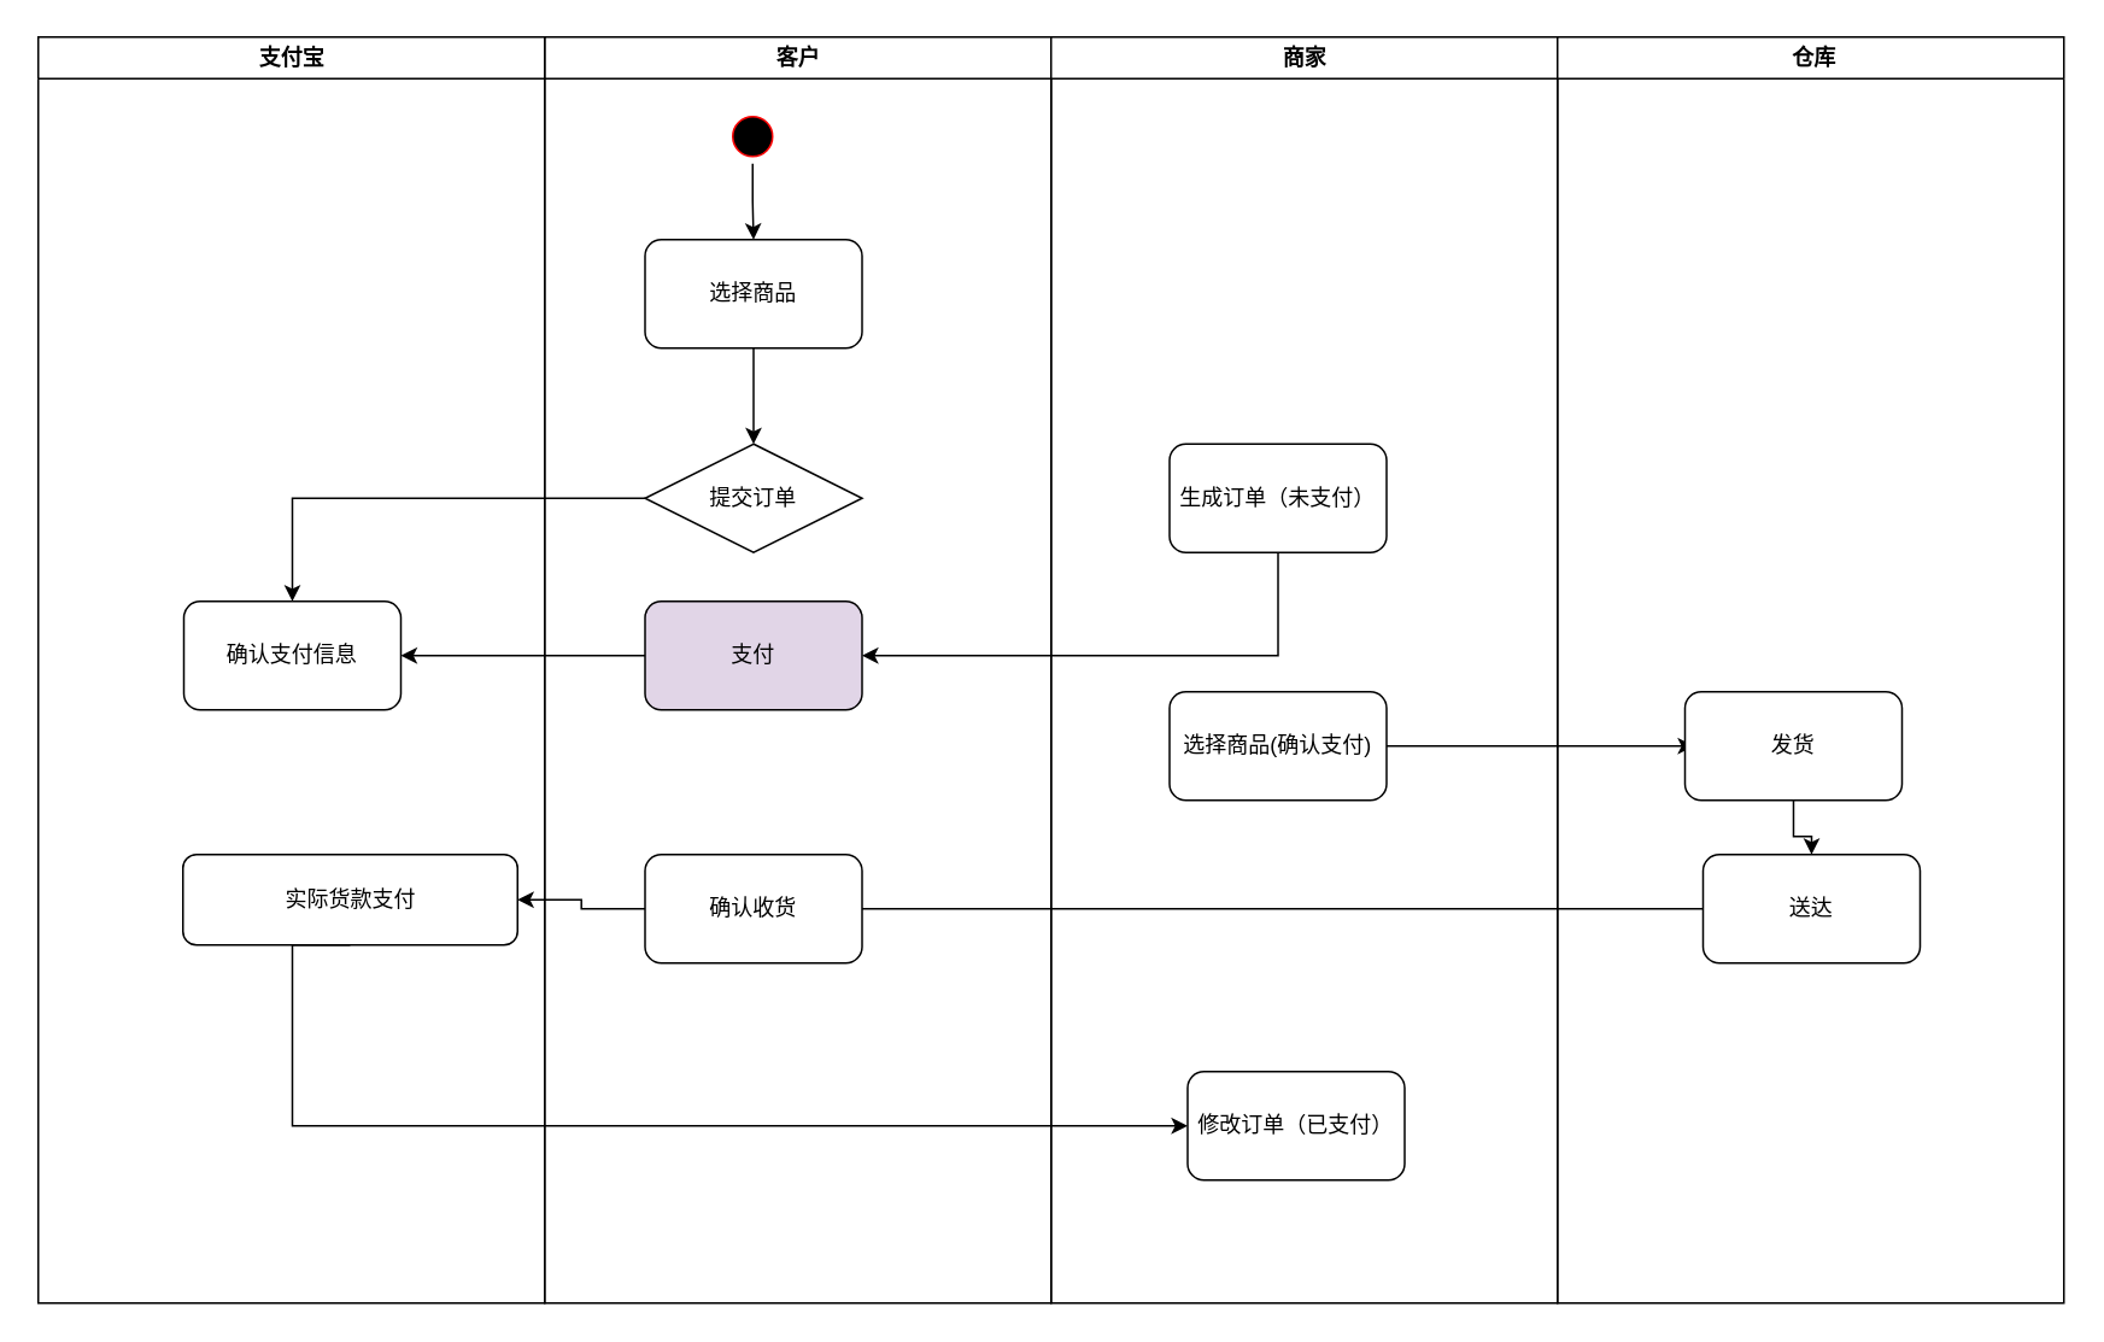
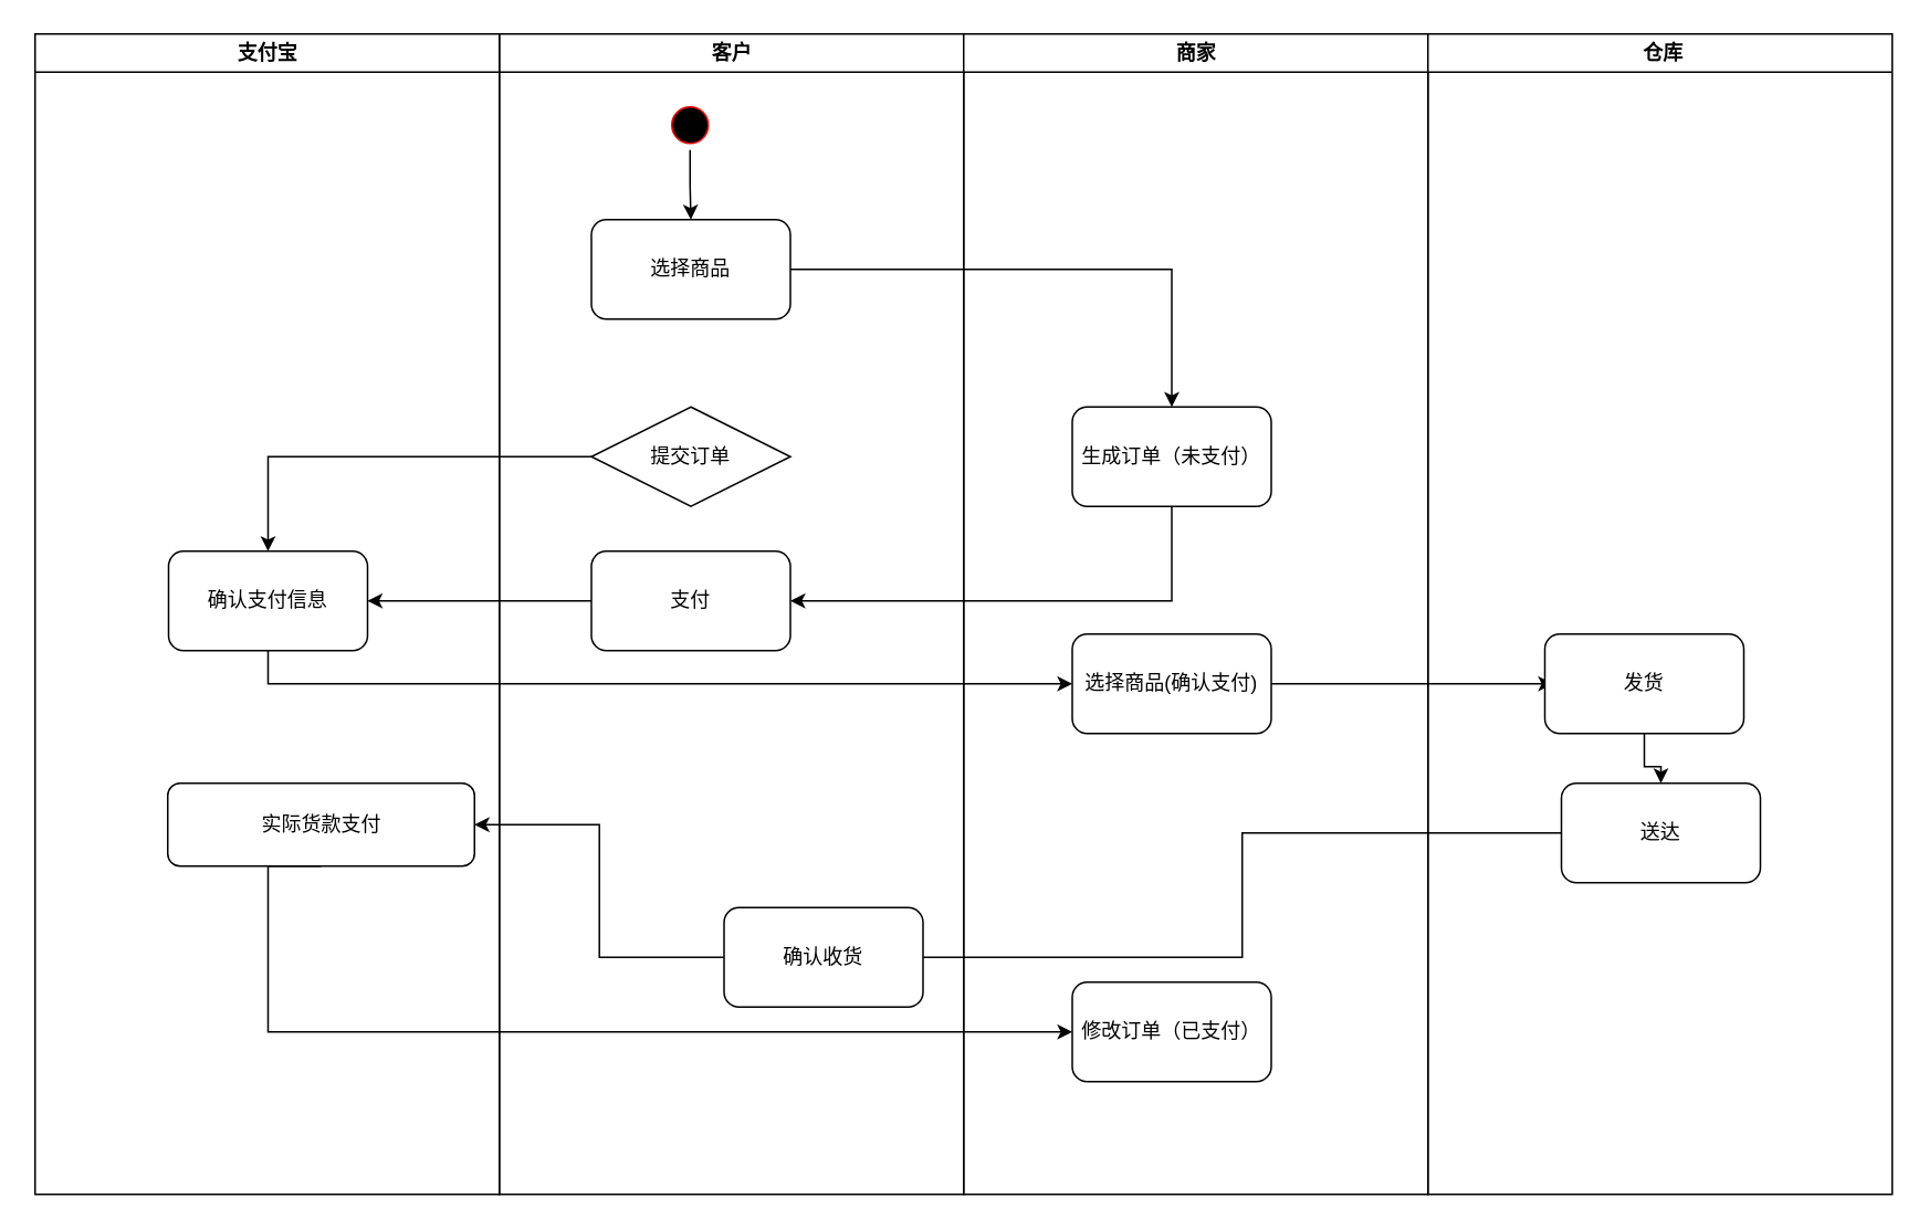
- <mxCell id="5" style="edgeStyle=orthogonalEdgeStyle;rounded=0;orthogonalLoop=1;jettySize=auto;html=1;entryX=0.5;entryY=0;entryDx=0;entryDy=0;" edge="1" parent="2" source="6" target="7"><mxGeometry relative="1" as="geometry" /></mxCell>
+ <mxCell id="5" style="edgeStyle=orthogonalEdgeStyle;rounded=0;orthogonalLoop=1;jettySize=auto;html=1;" edge="1" parent="2" source="6" target="11"><mxGeometry relative="1" as="geometry" /></mxCell>
- <mxCell id="8" value="支付" style="rounded=1;whiteSpace=wrap;html=1;fillColor=#e1d5e7;" vertex="1" parent="2"><mxGeometry x="55.5" y="312" width="120" height="60" as="geometry" /></mxCell>
+ <mxCell id="8" value="支付" style="rounded=1;whiteSpace=wrap;html=1;" vertex="1" parent="2"><mxGeometry x="55.5" y="312" width="120" height="60" as="geometry" /></mxCell>
+ <mxCell id="26" style="edgeStyle=orthogonalEdgeStyle;rounded=0;orthogonalLoop=1;jettySize=auto;html=1;entryX=0;entryY=0.5;entryDx=0;entryDy=0;" edge="1" parent="1" source="23" target="13"><mxGeometry relative="1" as="geometry"><Array as="points"><mxPoint x="161" y="412" /></Array></mxGeometry></mxCell>
- <mxCell id="9" value="确认收货" style="rounded=1;whiteSpace=wrap;html=1;" vertex="1" parent="2"><mxGeometry x="55.5" y="452" width="120" height="60" as="geometry" /></mxCell>
+ <mxCell id="9" value="确认收货" style="rounded=1;whiteSpace=wrap;html=1;" vertex="1" parent="2"><mxGeometry x="135.5" y="527" width="120" height="60" as="geometry" /></mxCell>
- <mxCell id="14" value="修改订单（已支付）" style="rounded=1;whiteSpace=wrap;html=1;" vertex="1" parent="10"><mxGeometry x="75.5" y="572" width="120" height="60" as="geometry" /></mxCell>
+ <mxCell id="14" value="修改订单（已支付）" style="rounded=1;whiteSpace=wrap;html=1;" vertex="1" parent="10"><mxGeometry x="65.5" y="572" width="120" height="60" as="geometry" /></mxCell>
